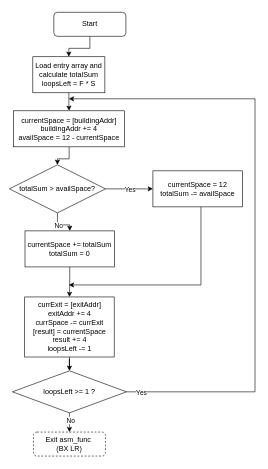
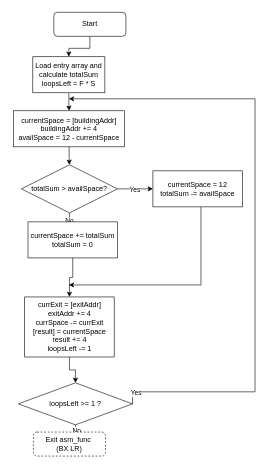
- <mxCell id="8" value="totalSum &amp;gt; availSpace?" style="rhombus;whiteSpace=wrap;html=1;" vertex="1" parent="1"><mxGeometry x="15" y="274" width="160" height="80" as="geometry" /></mxCell>
+ <mxCell id="8" value="totalSum &amp;gt; availSpace?" style="rhombus;whiteSpace=wrap;html=1;" vertex="1" parent="1"><mxGeometry x="35" y="274" width="160" height="80" as="geometry" /></mxCell>
- <mxCell id="14" value="&lt;div&gt;currentSpace += totalSum&lt;div&gt;totalSum = 0&lt;/div&gt;&lt;/div&gt;" style="rounded=0;whiteSpace=wrap;html=1;" vertex="1" parent="1"><mxGeometry x="41" y="384" width="149" height="60" as="geometry" /></mxCell>
+ <mxCell id="14" value="&lt;div&gt;currentSpace += totalSum&lt;div&gt;totalSum = 0&lt;/div&gt;&lt;/div&gt;" style="rounded=0;whiteSpace=wrap;html=1;" vertex="1" parent="1"><mxGeometry x="46" y="369" width="149" height="60" as="geometry" /></mxCell>
- <mxCell id="23" value="loopsLeft &amp;gt;= 1 ?" style="rhombus;whiteSpace=wrap;html=1;" vertex="1" parent="1"><mxGeometry x="20" y="617" width="190" height="70" as="geometry" /></mxCell>
+ <mxCell id="23" value="loopsLeft &amp;gt;= 1 ?" style="rhombus;whiteSpace=wrap;html=1;" vertex="1" parent="1"><mxGeometry x="30" y="637" width="190" height="70" as="geometry" /></mxCell>
